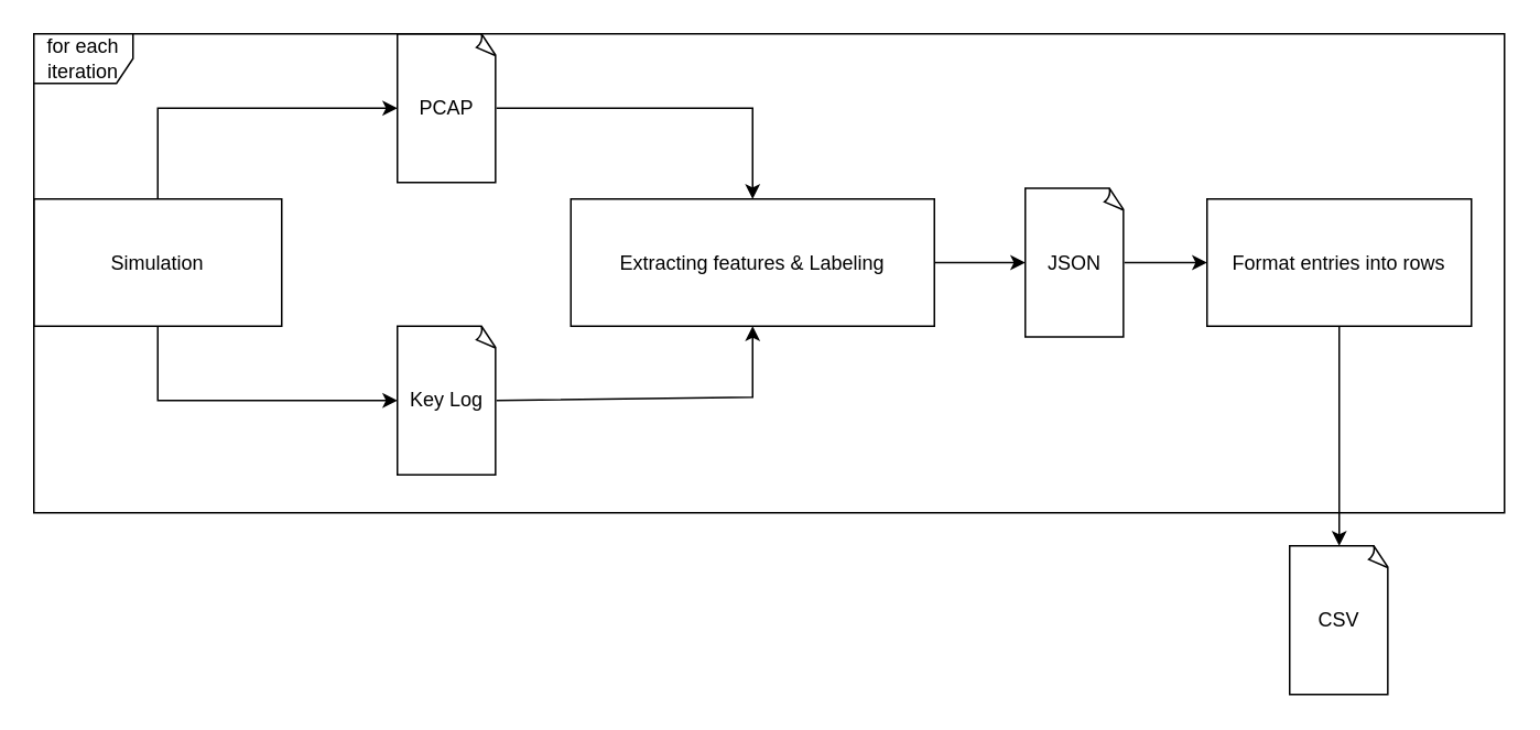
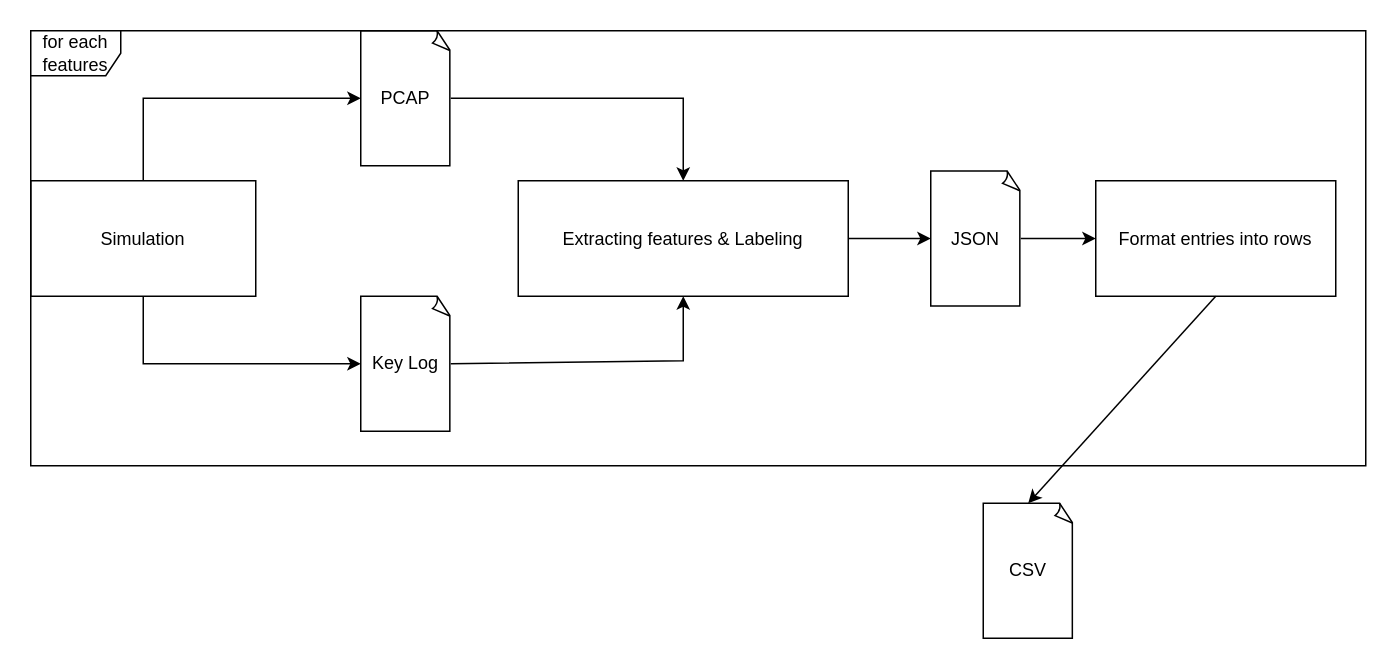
- <mxCell id="16" value="for each iteration" style="shape=umlFrame;whiteSpace=wrap;html=1;pointerEvents=0;" vertex="1" parent="1"><mxGeometry x="20" y="20" width="890" height="290" as="geometry" /></mxCell>
+ <mxCell id="16" value="for each features" style="shape=umlFrame;whiteSpace=wrap;html=1;pointerEvents=0;" vertex="1" parent="1"><mxGeometry x="20" y="20" width="890" height="290" as="geometry" /></mxCell>
- <mxCell id="14" value="CSV" style="whiteSpace=wrap;html=1;shape=mxgraph.basic.document" vertex="1" parent="1"><mxGeometry x="780" y="330" width="60" height="90" as="geometry" /></mxCell>
+ <mxCell id="14" value="CSV" style="whiteSpace=wrap;html=1;shape=mxgraph.basic.document" vertex="1" parent="1"><mxGeometry x="655" y="335" width="60" height="90" as="geometry" /></mxCell>
